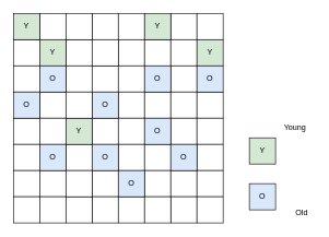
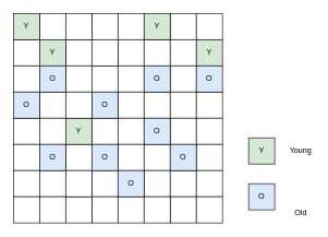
- <mxCell id="48" value="Young" style="text;html=1;strokeColor=none;fillColor=none;align=center;verticalAlign=middle;whiteSpace=wrap;rounded=0;" parent="1" vertex="1"><mxGeometry x="430" y="185" width="40" height="20" as="geometry" /></mxCell>
+ <mxCell id="48" value="Young" style="text;html=1;strokeColor=none;fillColor=none;align=center;verticalAlign=middle;whiteSpace=wrap;rounded=0;" parent="1" vertex="1"><mxGeometry x="440" y="220" width="40" height="20" as="geometry" /></mxCell>
